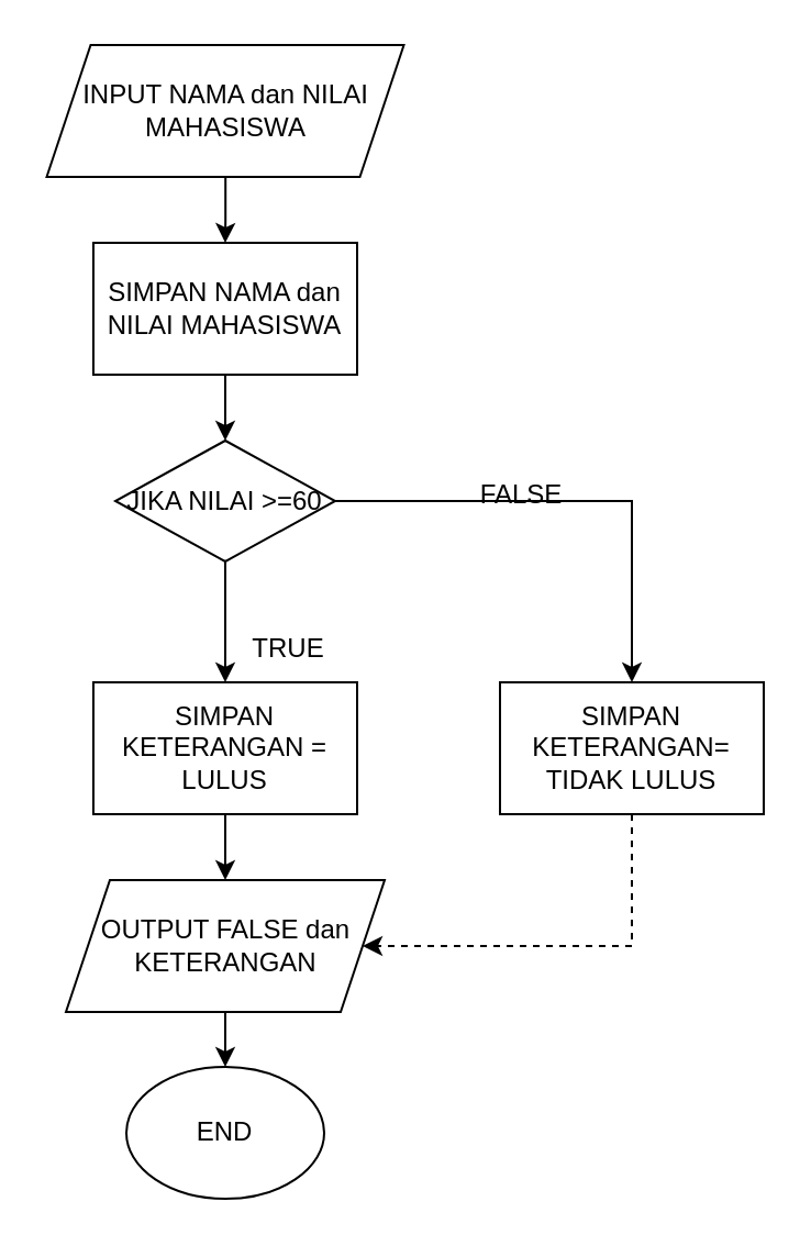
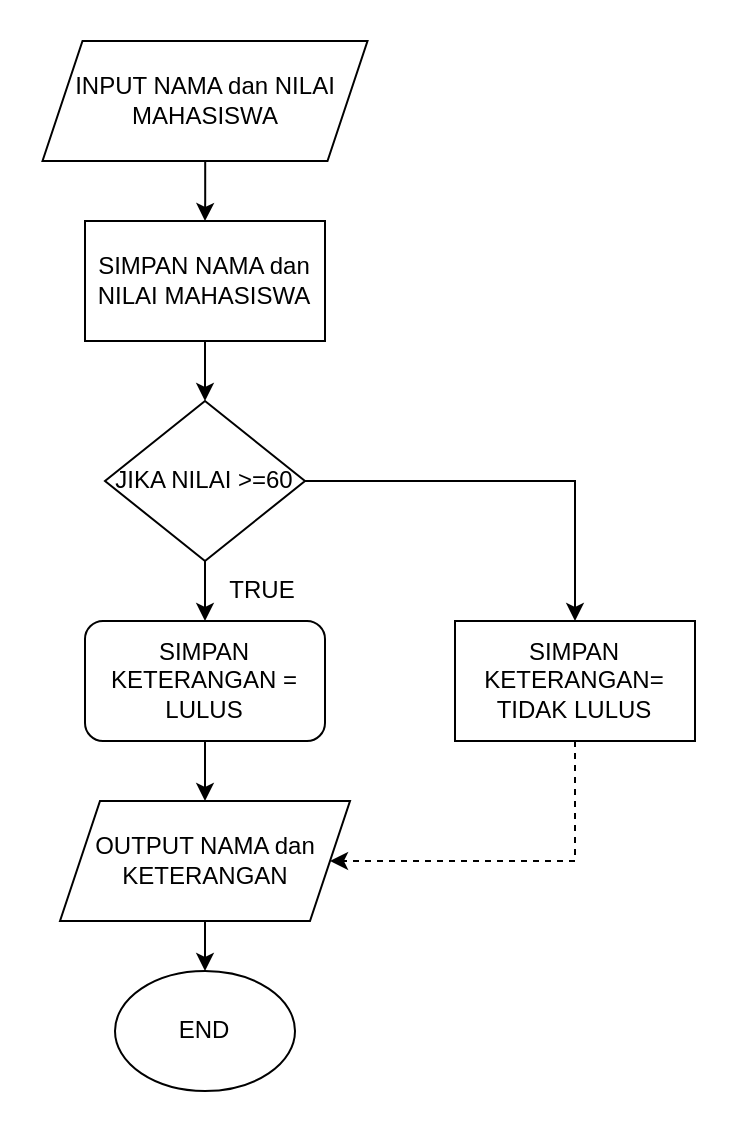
- <mxCell id="15" value="FALSE" style="text;html=1;align=center;verticalAlign=middle;whiteSpace=wrap;rounded=0;" vertex="1" parent="1"><mxGeometry x="207" y="210" width="60" height="30" as="geometry" /></mxCell>
- <mxCell id="9" value="JIKA NILAI &amp;gt;=60" style="rhombus;whiteSpace=wrap;html=1;" vertex="1" parent="1"><mxGeometry x="52" y="200" width="100" height="55" as="geometry" /></mxCell>
+ <mxCell id="9" value="JIKA NILAI &amp;gt;=60" style="rhombus;whiteSpace=wrap;html=1;" vertex="1" parent="1"><mxGeometry x="52" y="200" width="100" height="80" as="geometry" /></mxCell>
- <mxCell id="11" value="SIMPAN KETERANGAN = LULUS" style="rounded=0;whiteSpace=wrap;html=1;" vertex="1" parent="1"><mxGeometry x="42" y="310" width="120" height="60" as="geometry" /></mxCell>
+ <mxCell id="11" value="SIMPAN KETERANGAN = LULUS" style="whiteSpace=wrap;html=1;rounded=1;" vertex="1" parent="1"><mxGeometry x="42" y="310" width="120" height="60" as="geometry" /></mxCell>
- <mxCell id="17" value="OUTPUT FALSE dan KETERANGAN" style="shape=parallelogram;perimeter=parallelogramPerimeter;whiteSpace=wrap;html=1;fixedSize=1;" vertex="1" parent="1"><mxGeometry x="29.5" y="400" width="145" height="60" as="geometry" /></mxCell>
+ <mxCell id="17" value="OUTPUT NAMA dan KETERANGAN" style="shape=parallelogram;perimeter=parallelogramPerimeter;whiteSpace=wrap;html=1;fixedSize=1;" vertex="1" parent="1"><mxGeometry x="29.5" y="400" width="145" height="60" as="geometry" /></mxCell>
